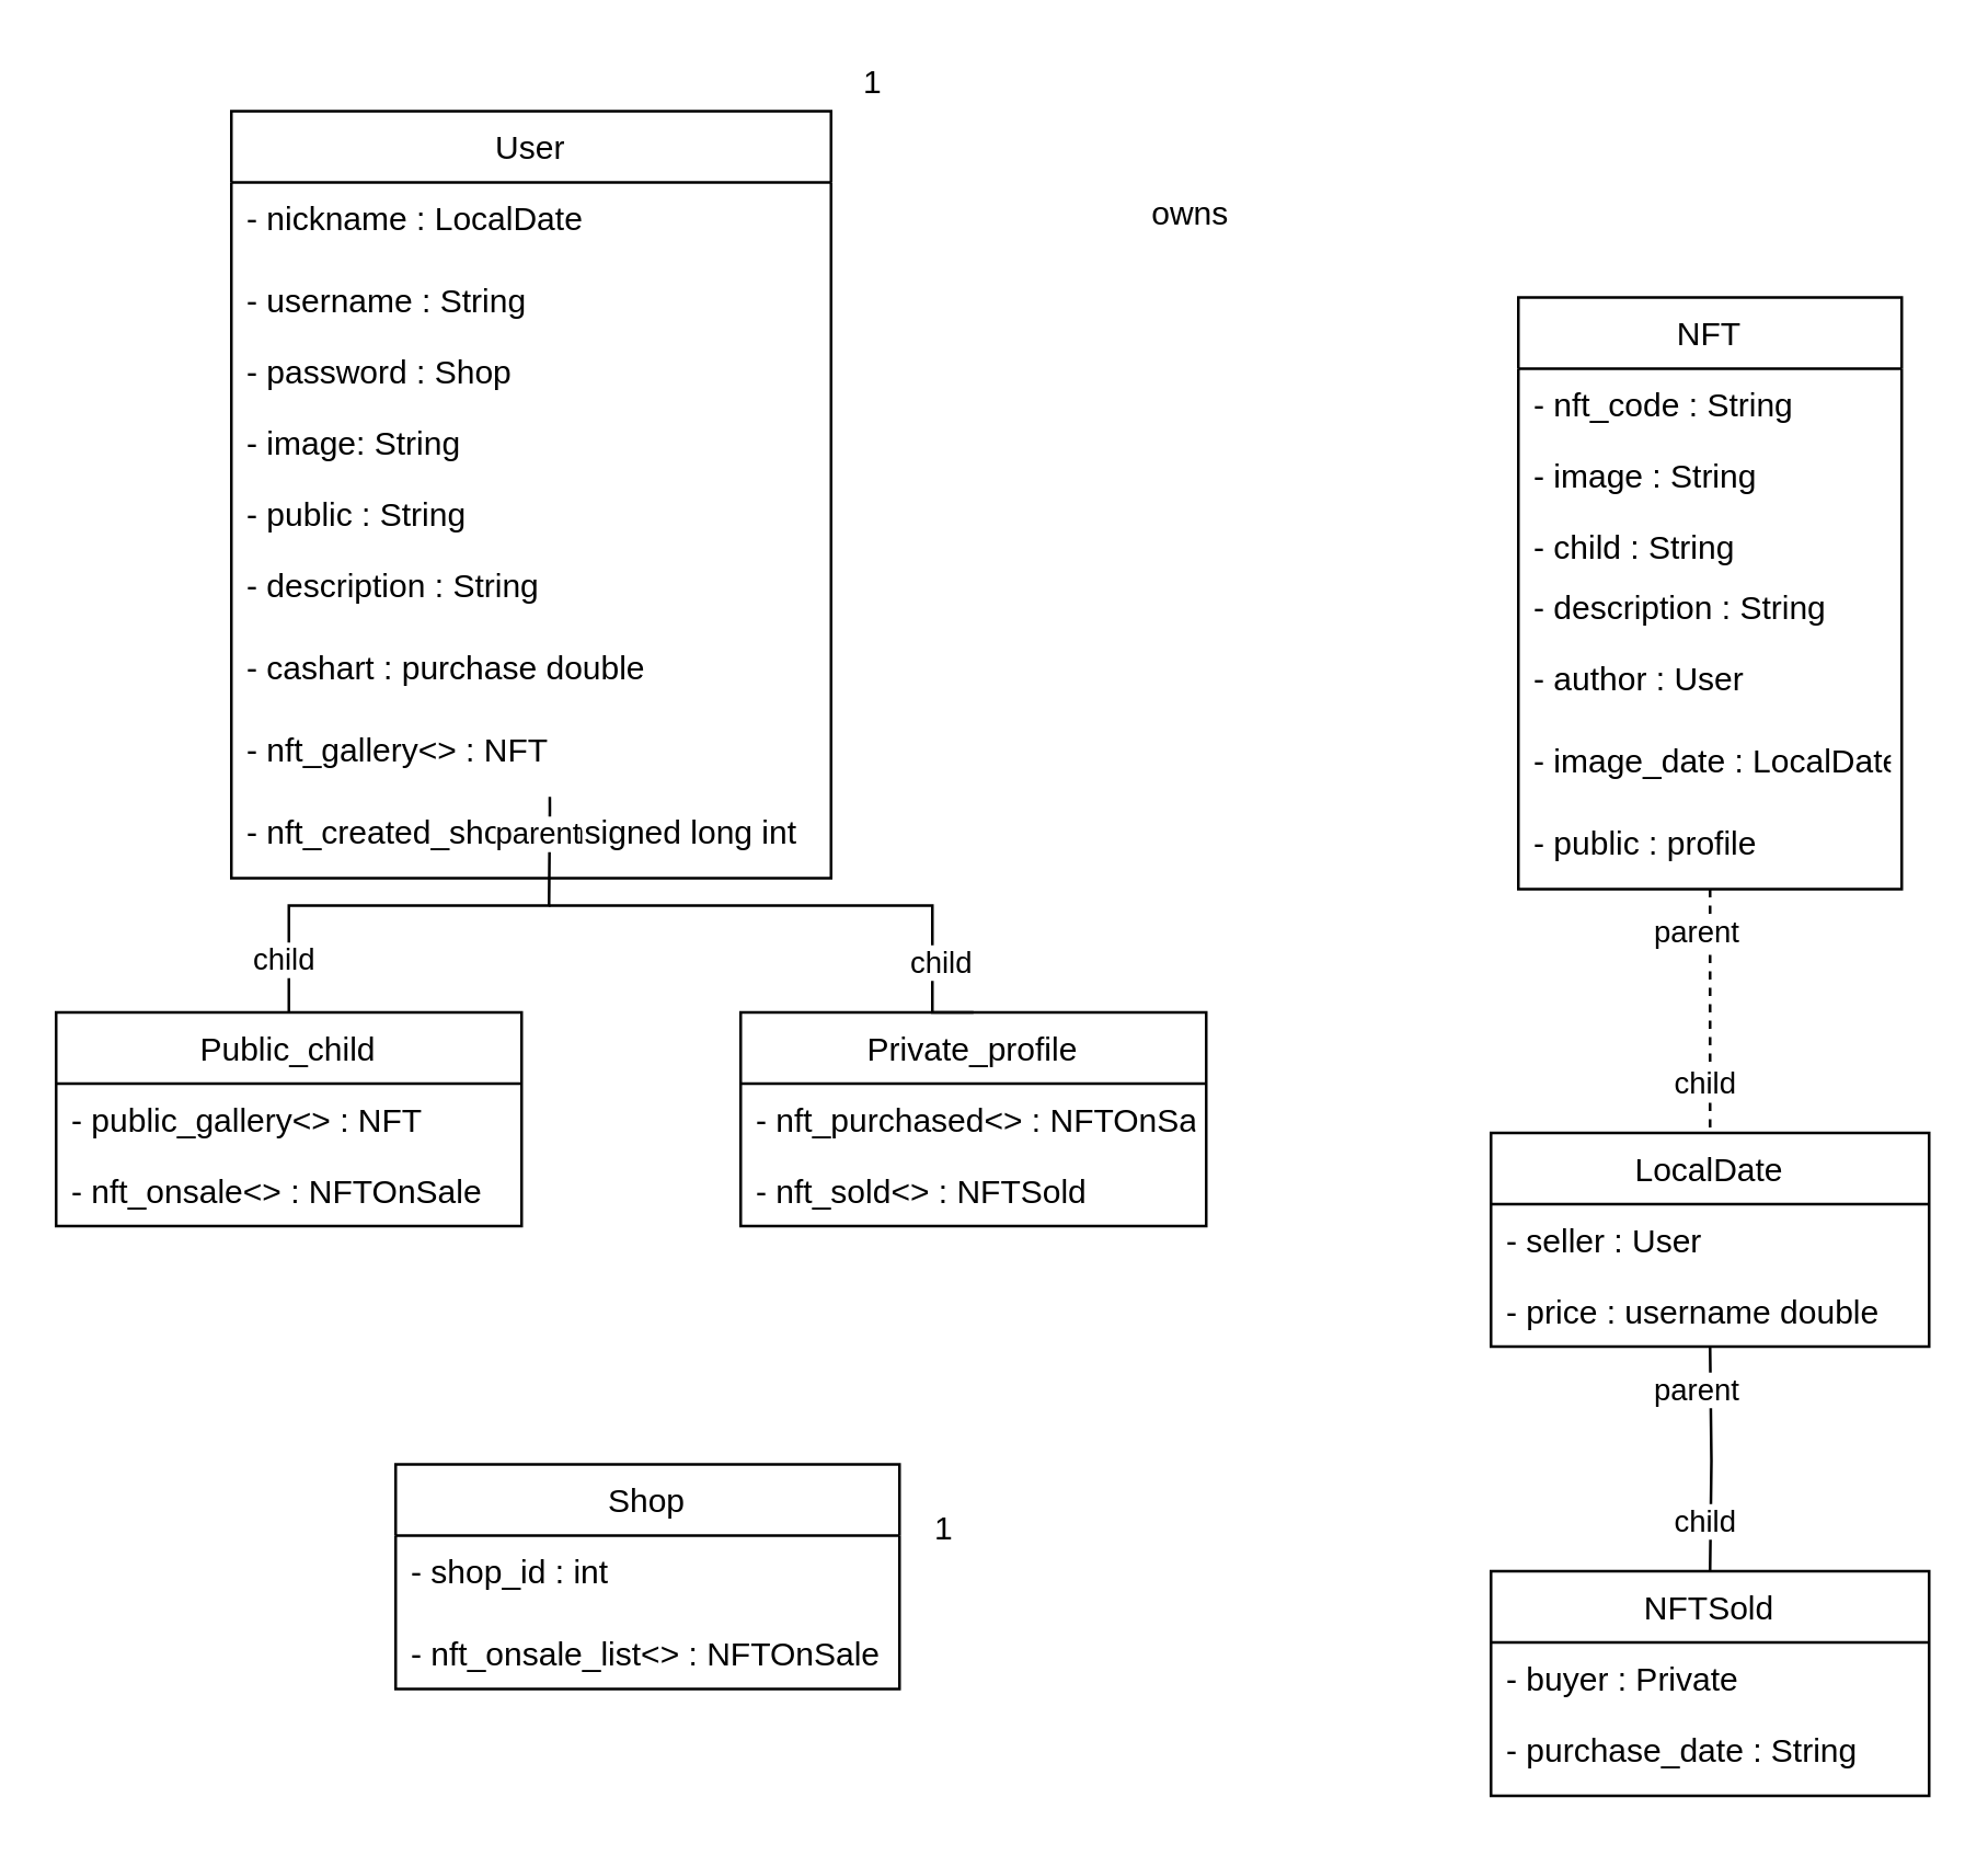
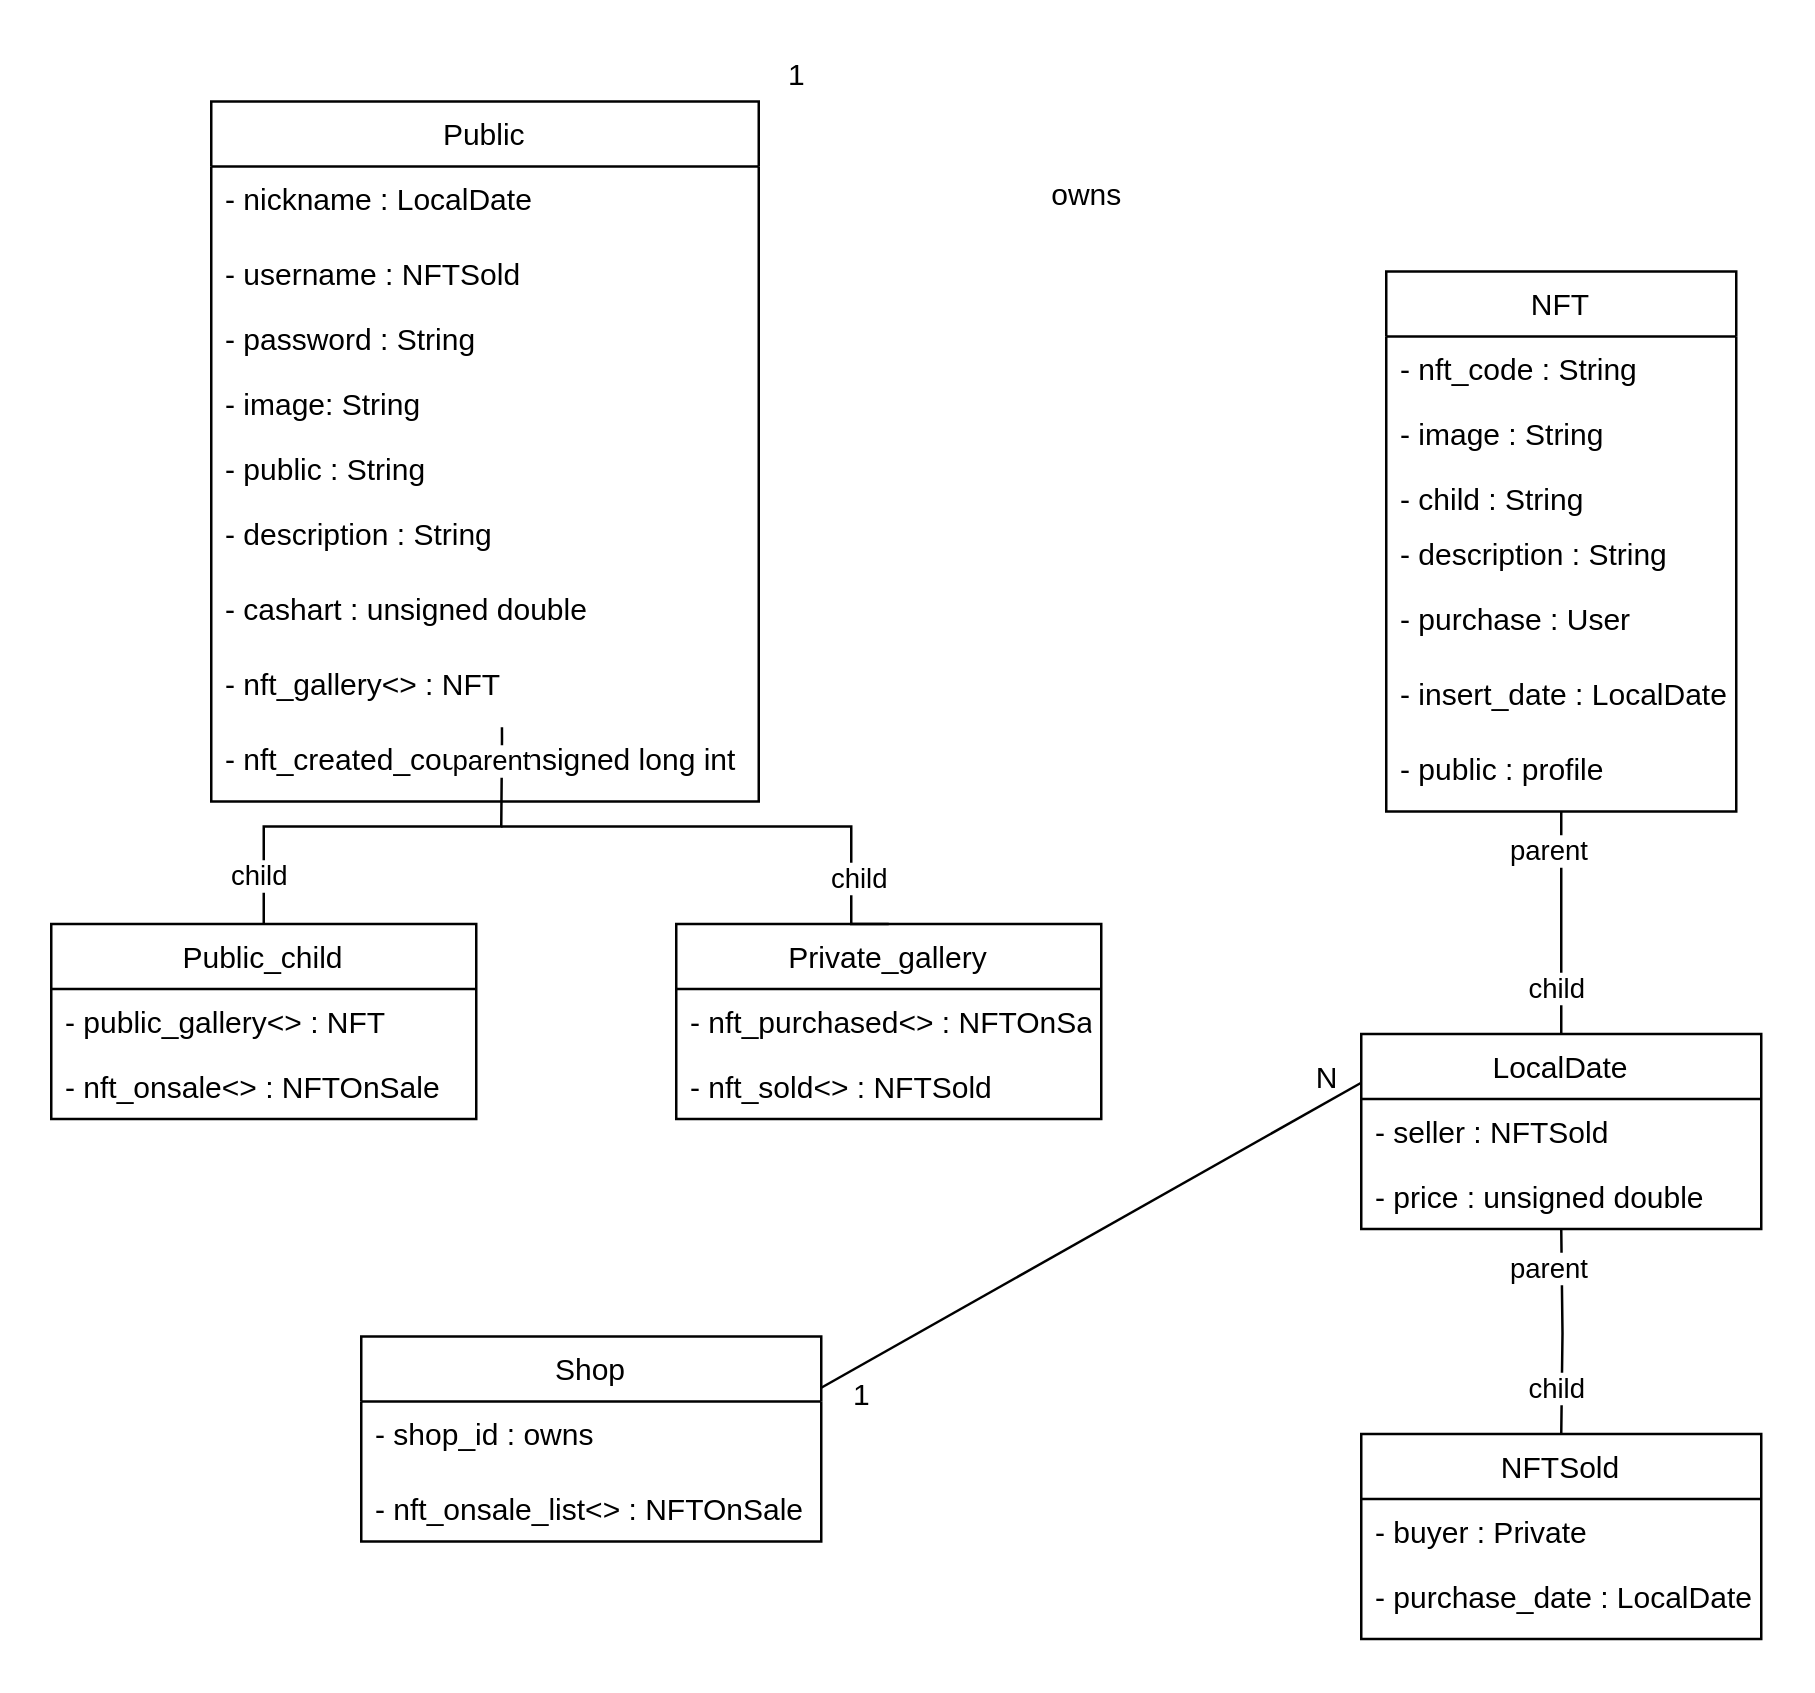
- <mxCell id="2" value="User" style="swimlane;fontStyle=0;childLayout=stackLayout;horizontal=1;startSize=26;fillColor=none;horizontalStack=0;resizeParent=1;resizeParentMax=0;resizeLast=0;collapsible=1;marginBottom=0;" vertex="1" parent="1"><mxGeometry x="84" y="40" width="219" height="280" as="geometry" /></mxCell>
+ <mxCell id="2" value="Public" style="swimlane;fontStyle=0;childLayout=stackLayout;horizontal=1;startSize=26;fillColor=none;horizontalStack=0;resizeParent=1;resizeParentMax=0;resizeLast=0;collapsible=1;marginBottom=0;" vertex="1" parent="1"><mxGeometry x="84" y="40" width="219" height="280" as="geometry" /></mxCell>
- <mxCell id="4" value="- username : String" style="text;strokeColor=none;fillColor=none;align=left;verticalAlign=top;spacingLeft=4;spacingRight=4;overflow=hidden;rotatable=0;points=[[0,0.5],[1,0.5]];portConstraint=eastwest;" vertex="1" parent="2"><mxGeometry y="56" width="219" height="26" as="geometry" /></mxCell>
+ <mxCell id="4" value="- username : NFTSold" style="text;strokeColor=none;fillColor=none;align=left;verticalAlign=top;spacingLeft=4;spacingRight=4;overflow=hidden;rotatable=0;points=[[0,0.5],[1,0.5]];portConstraint=eastwest;" vertex="1" parent="2"><mxGeometry y="56" width="219" height="26" as="geometry" /></mxCell>
- <mxCell id="5" value="- password : Shop" style="text;strokeColor=none;fillColor=none;align=left;verticalAlign=top;spacingLeft=4;spacingRight=4;overflow=hidden;rotatable=0;points=[[0,0.5],[1,0.5]];portConstraint=eastwest;" vertex="1" parent="2"><mxGeometry y="82" width="219" height="26" as="geometry" /></mxCell>
+ <mxCell id="5" value="- password : String" style="text;strokeColor=none;fillColor=none;align=left;verticalAlign=top;spacingLeft=4;spacingRight=4;overflow=hidden;rotatable=0;points=[[0,0.5],[1,0.5]];portConstraint=eastwest;" vertex="1" parent="2"><mxGeometry y="82" width="219" height="26" as="geometry" /></mxCell>
- <mxCell id="9" value="- cashart : purchase double" style="text;strokeColor=none;fillColor=none;spacingLeft=4;spacingRight=4;overflow=hidden;rotatable=0;points=[[0,0.5],[1,0.5]];portConstraint=eastwest;fontSize=12;" vertex="1" parent="2"><mxGeometry y="190" width="219" height="30" as="geometry" /></mxCell>
+ <mxCell id="9" value="- cashart : unsigned double" style="text;strokeColor=none;fillColor=none;spacingLeft=4;spacingRight=4;overflow=hidden;rotatable=0;points=[[0,0.5],[1,0.5]];portConstraint=eastwest;fontSize=12;" vertex="1" parent="2"><mxGeometry y="190" width="219" height="30" as="geometry" /></mxCell>
- <mxCell id="31" value="- author : User" style="text;strokeColor=none;fillColor=none;spacingLeft=4;spacingRight=4;overflow=hidden;rotatable=0;points=[[0,0.5],[1,0.5]];portConstraint=eastwest;fontSize=12;" vertex="1" parent="26"><mxGeometry y="126" width="140" height="30" as="geometry" /></mxCell>
+ <mxCell id="31" value="- purchase : User" style="text;strokeColor=none;fillColor=none;spacingLeft=4;spacingRight=4;overflow=hidden;rotatable=0;points=[[0,0.5],[1,0.5]];portConstraint=eastwest;fontSize=12;" vertex="1" parent="26"><mxGeometry y="126" width="140" height="30" as="geometry" /></mxCell>
- <mxCell id="32" value="- image_date : LocalDate" style="text;strokeColor=none;fillColor=none;spacingLeft=4;spacingRight=4;overflow=hidden;rotatable=0;points=[[0,0.5],[1,0.5]];portConstraint=eastwest;fontSize=12;" vertex="1" parent="26"><mxGeometry y="156" width="140" height="30" as="geometry" /></mxCell>
+ <mxCell id="32" value="- insert_date : LocalDate" style="text;strokeColor=none;fillColor=none;spacingLeft=4;spacingRight=4;overflow=hidden;rotatable=0;points=[[0,0.5],[1,0.5]];portConstraint=eastwest;fontSize=12;" vertex="1" parent="26"><mxGeometry y="156" width="140" height="30" as="geometry" /></mxCell>
- <mxCell id="11" value="- nft_created_shop : unsigned long int" style="text;strokeColor=none;fillColor=none;spacingLeft=4;spacingRight=4;overflow=hidden;rotatable=0;points=[[0,0.5],[1,0.5]];portConstraint=eastwest;fontSize=12;" vertex="1" parent="2"><mxGeometry y="250" width="219" height="30" as="geometry" /></mxCell>
+ <mxCell id="11" value="- nft_created_count : unsigned long int" style="text;strokeColor=none;fillColor=none;spacingLeft=4;spacingRight=4;overflow=hidden;rotatable=0;points=[[0,0.5],[1,0.5]];portConstraint=eastwest;fontSize=12;" vertex="1" parent="2"><mxGeometry y="250" width="219" height="30" as="geometry" /></mxCell>
- <mxCell id="37" value="" style="endArrow=none;html=1;edgeStyle=orthogonalEdgeStyle;rounded=0;entryX=0.5;entryY=0;entryDx=0;entryDy=0;exitX=0.5;exitY=1;exitDx=0;exitDy=0;dashed=1;" edge="1" parent="1" source="26" target="34"><mxGeometry relative="1" as="geometry"><mxPoint x="624" y="329.09" as="sourcePoint" /><mxPoint x="464" y="453" as="targetPoint" /><Array as="points" /></mxGeometry></mxCell>
+ <mxCell id="37" value="" style="endArrow=none;html=1;edgeStyle=orthogonalEdgeStyle;rounded=0;entryX=0.5;entryY=0;entryDx=0;entryDy=0;exitX=0.5;exitY=1;exitDx=0;exitDy=0;" edge="1" parent="1" source="26" target="34"><mxGeometry relative="1" as="geometry"><mxPoint x="624" y="329.09" as="sourcePoint" /><mxPoint x="464" y="453" as="targetPoint" /><Array as="points" /></mxGeometry></mxCell>
- <mxCell id="15" value="Private_profile" style="swimlane;fontStyle=0;childLayout=stackLayout;horizontal=1;startSize=26;fillColor=none;horizontalStack=0;resizeParent=1;resizeParentMax=0;resizeLast=0;collapsible=1;marginBottom=0;" vertex="1" parent="1"><mxGeometry x="270" y="369" width="170" height="78" as="geometry" /></mxCell>
+ <mxCell id="15" value="Private_gallery" style="swimlane;fontStyle=0;childLayout=stackLayout;horizontal=1;startSize=26;fillColor=none;horizontalStack=0;resizeParent=1;resizeParentMax=0;resizeLast=0;collapsible=1;marginBottom=0;" vertex="1" parent="1"><mxGeometry x="270" y="369" width="170" height="78" as="geometry" /></mxCell>
- <mxCell id="35" value="- seller : User" style="text;strokeColor=none;fillColor=none;align=left;verticalAlign=top;spacingLeft=4;spacingRight=4;overflow=hidden;rotatable=0;points=[[0,0.5],[1,0.5]];portConstraint=eastwest;" vertex="1" parent="34"><mxGeometry y="26" width="160" height="26" as="geometry" /></mxCell>
+ <mxCell id="35" value="- seller : NFTSold" style="text;strokeColor=none;fillColor=none;align=left;verticalAlign=top;spacingLeft=4;spacingRight=4;overflow=hidden;rotatable=0;points=[[0,0.5],[1,0.5]];portConstraint=eastwest;" vertex="1" parent="34"><mxGeometry y="26" width="160" height="26" as="geometry" /></mxCell>
- <mxCell id="36" value="- price : username double" style="text;strokeColor=none;fillColor=none;align=left;verticalAlign=top;spacingLeft=4;spacingRight=4;overflow=hidden;rotatable=0;points=[[0,0.5],[1,0.5]];portConstraint=eastwest;" vertex="1" parent="34"><mxGeometry y="52" width="160" height="26" as="geometry" /></mxCell>
+ <mxCell id="36" value="- price : unsigned double" style="text;strokeColor=none;fillColor=none;align=left;verticalAlign=top;spacingLeft=4;spacingRight=4;overflow=hidden;rotatable=0;points=[[0,0.5],[1,0.5]];portConstraint=eastwest;" vertex="1" parent="34"><mxGeometry y="52" width="160" height="26" as="geometry" /></mxCell>
+ <mxCell id="48" value="" style="endArrow=none;html=1;rounded=0;exitX=1;exitY=0.25;exitDx=0;exitDy=0;entryX=0;entryY=0.25;entryDx=0;entryDy=0;" edge="1" parent="1" source="12" target="34"><mxGeometry relative="1" as="geometry"><mxPoint x="284" y="468" as="sourcePoint" /><mxPoint x="444" y="468" as="targetPoint" /></mxGeometry></mxCell>
+ <mxCell id="49" value="N" style="resizable=0;html=1;align=right;verticalAlign=bottom;" connectable="0" vertex="1" parent="48"><mxGeometry x="1" relative="1" as="geometry"><mxPoint x="-9" y="6" as="offset" /></mxGeometry></mxCell>
- <mxCell id="13" value="- shop_id : int" style="text;strokeColor=none;fillColor=none;spacingLeft=4;spacingRight=4;overflow=hidden;rotatable=0;points=[[0,0.5],[1,0.5]];portConstraint=eastwest;fontSize=12;" vertex="1" parent="12"><mxGeometry y="26" width="184" height="30" as="geometry" /></mxCell>
+ <mxCell id="13" value="- shop_id : owns" style="text;strokeColor=none;fillColor=none;spacingLeft=4;spacingRight=4;overflow=hidden;rotatable=0;points=[[0,0.5],[1,0.5]];portConstraint=eastwest;fontSize=12;" vertex="1" parent="12"><mxGeometry y="26" width="184" height="30" as="geometry" /></mxCell>
- <mxCell id="42" value="- purchase_date : String" style="text;strokeColor=none;fillColor=none;spacingLeft=4;spacingRight=4;overflow=hidden;rotatable=0;points=[[0,0.5],[1,0.5]];portConstraint=eastwest;fontSize=12;" vertex="1" parent="40"><mxGeometry y="52" width="160" height="30" as="geometry" /></mxCell>
+ <mxCell id="42" value="- purchase_date : LocalDate" style="text;strokeColor=none;fillColor=none;spacingLeft=4;spacingRight=4;overflow=hidden;rotatable=0;points=[[0,0.5],[1,0.5]];portConstraint=eastwest;fontSize=12;" vertex="1" parent="40"><mxGeometry y="52" width="160" height="30" as="geometry" /></mxCell>
